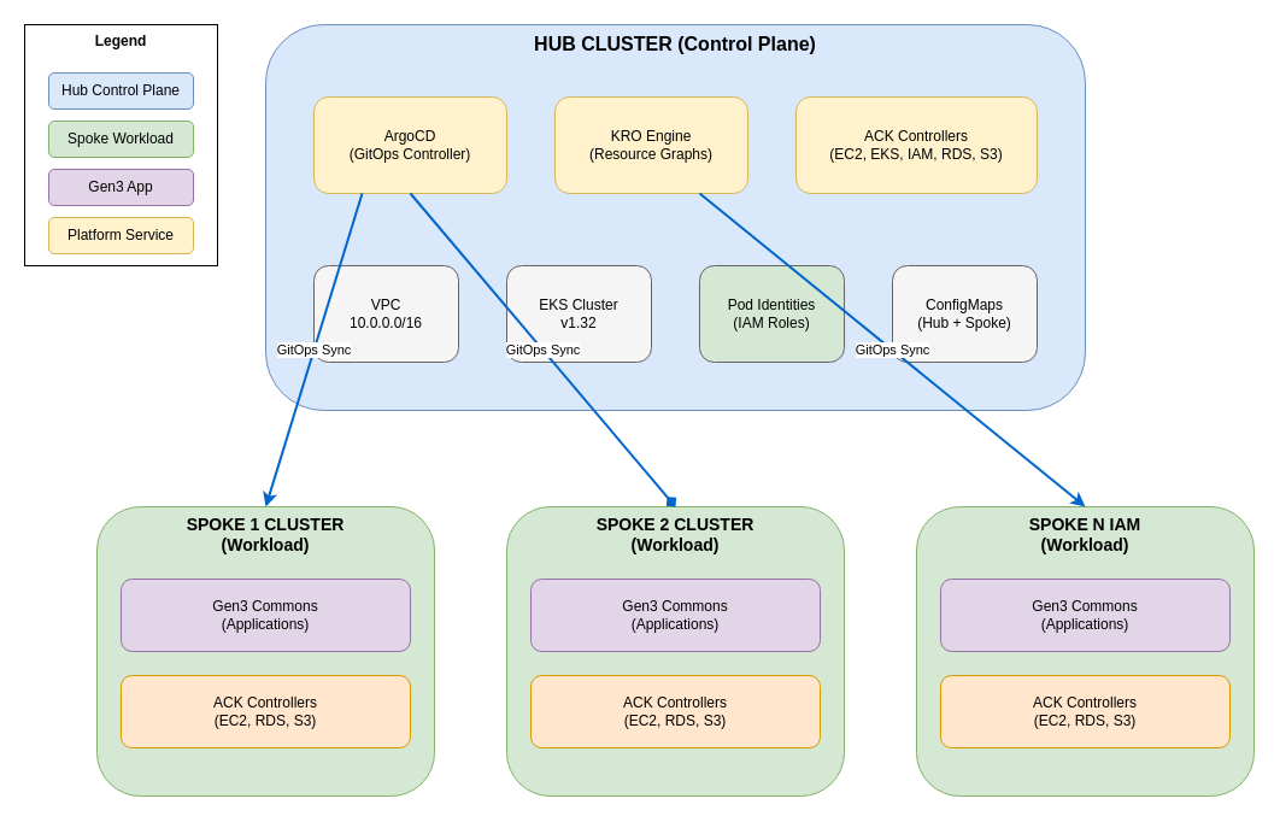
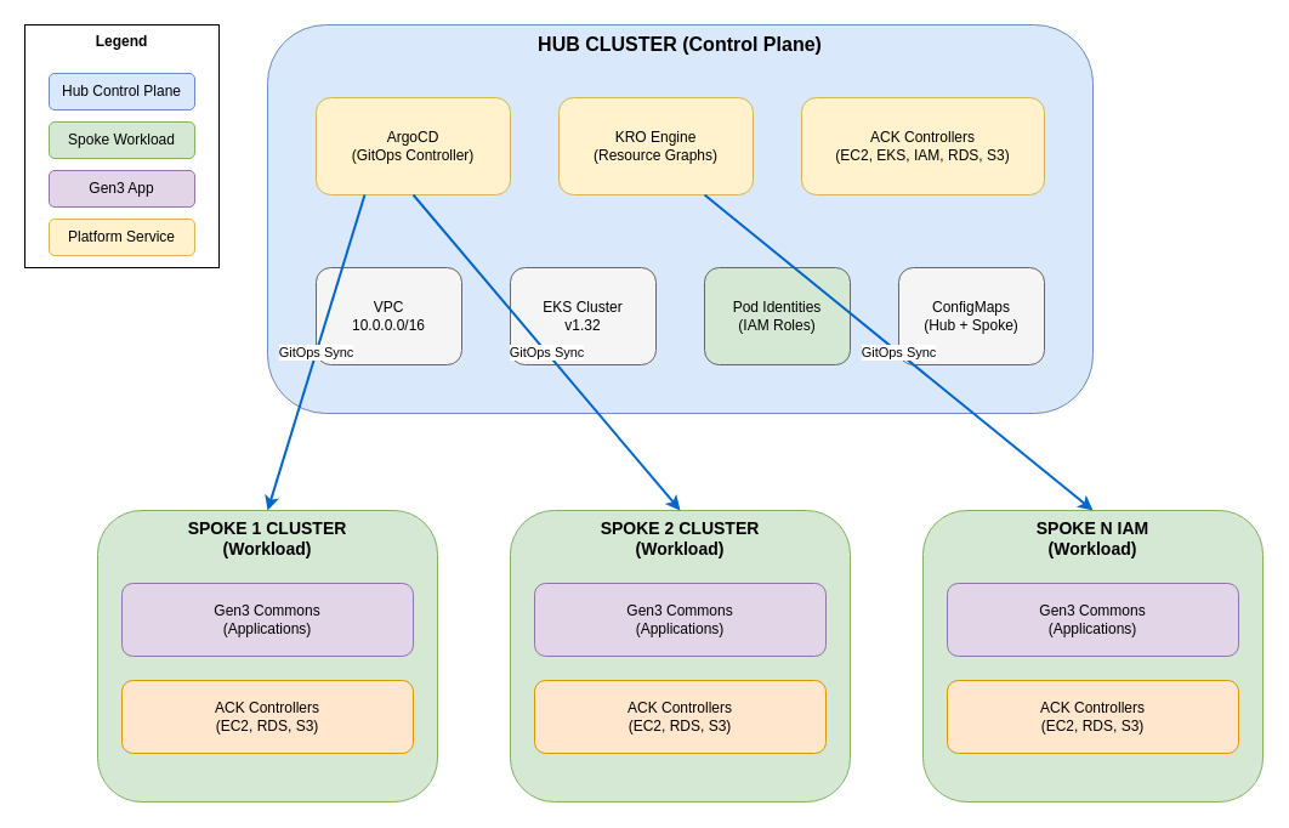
- <mxCell id="20" value="GitOps Sync" style="endArrow=diamond;html=1;exitX=0.5;exitY=1;entryX=0.5;entryY=0;strokeWidth=2;strokeColor=#0066CC;" edge="1" parent="1" source="3" target="13"><mxGeometry width="50" height="50" relative="1" as="geometry"><mxPoint x="480" y="380" as="sourcePoint" /><mxPoint x="530" y="330" as="targetPoint" /></mxGeometry></mxCell>
+ <mxCell id="20" value="GitOps Sync" style="endArrow=classic;html=1;exitX=0.5;exitY=1;entryX=0.5;entryY=0;strokeWidth=2;strokeColor=#0066CC;" edge="1" parent="1" source="3" target="13"><mxGeometry width="50" height="50" relative="1" as="geometry"><mxPoint x="480" y="380" as="sourcePoint" /><mxPoint x="530" y="330" as="targetPoint" /></mxGeometry></mxCell>
